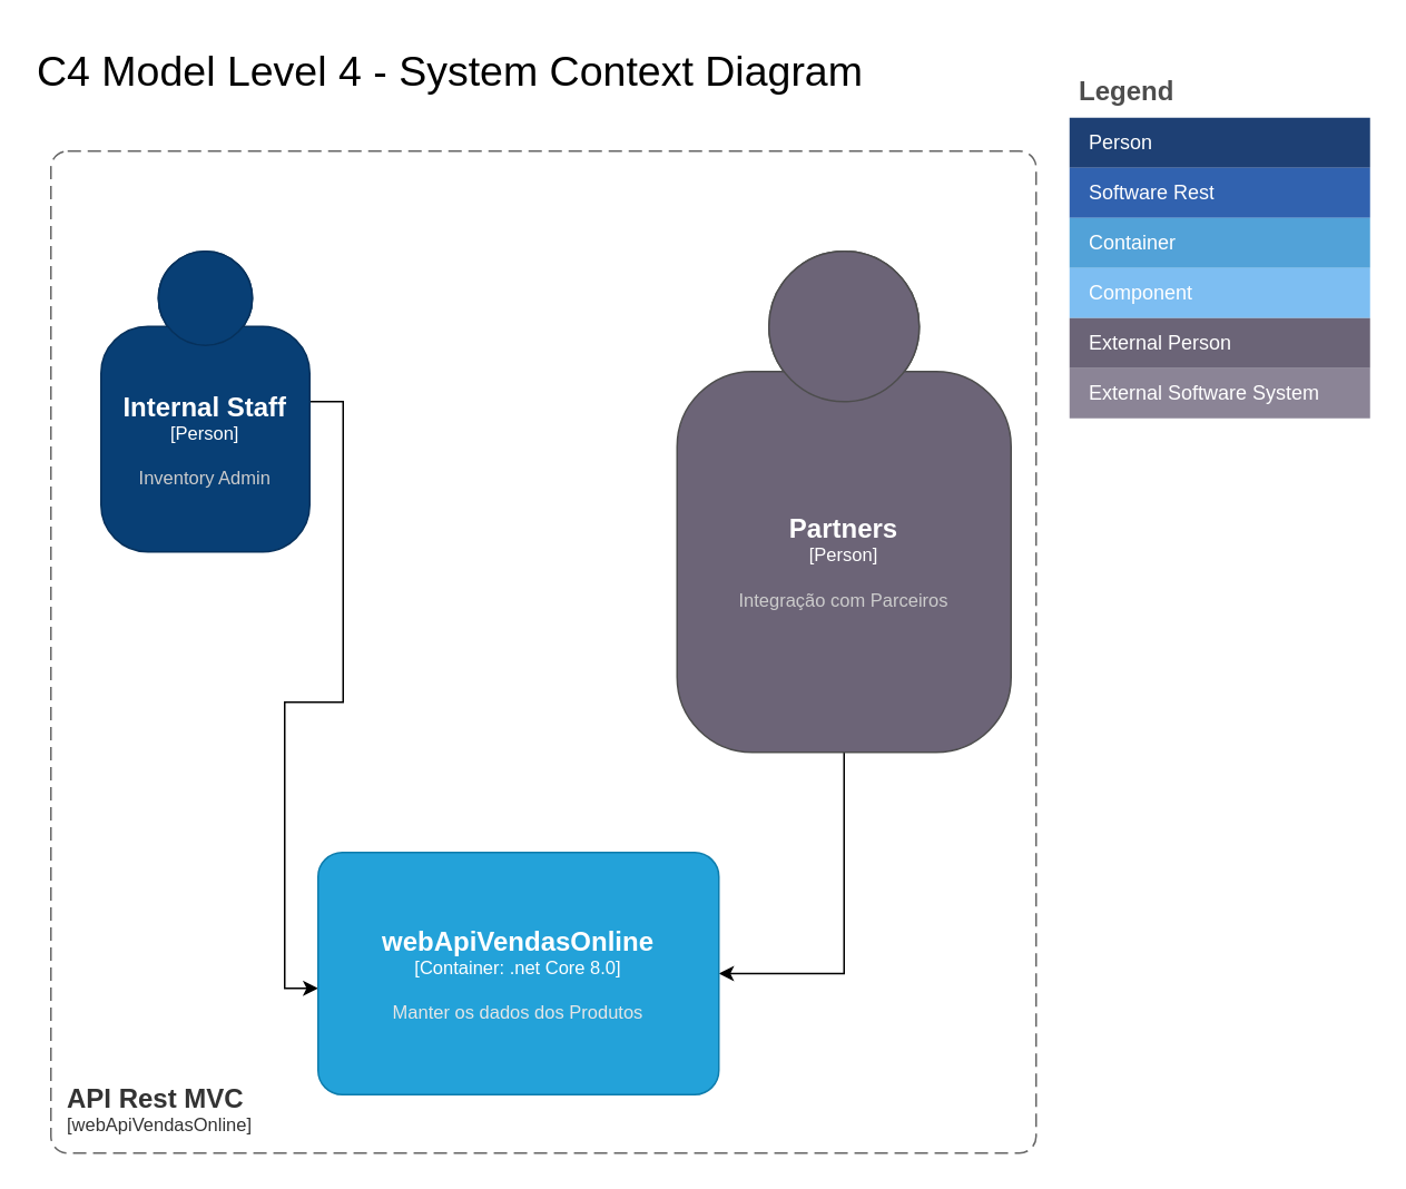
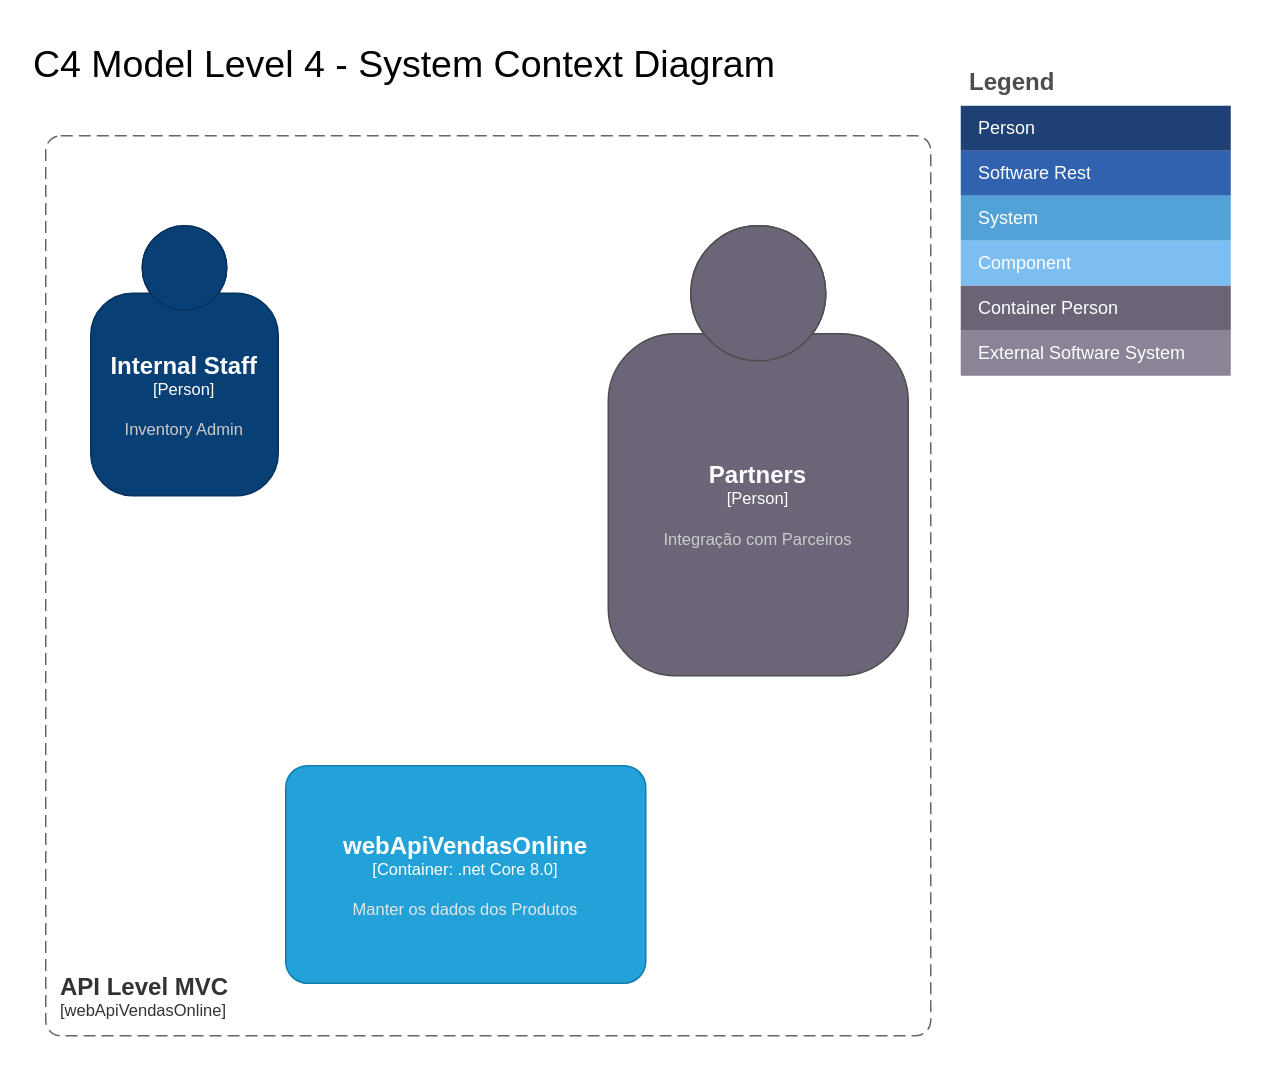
- <mxCell id="8" value="Container" style="shape=partialRectangle;html=1;whiteSpace=wrap;connectable=0;strokeColor=inherit;overflow=hidden;fillColor=#52a2d8;top=0;left=0;bottom=0;right=0;pointerEvents=1;fontSize=12;align=left;fontColor=#FFFFFF;gradientColor=none;spacingLeft=10;spacingRight=4;" vertex="1" parent="7"><mxGeometry width="180" height="30" as="geometry"><mxRectangle width="180" height="30" as="alternateBounds" /></mxGeometry></mxCell>
+ <mxCell id="8" value="System" style="shape=partialRectangle;html=1;whiteSpace=wrap;connectable=0;strokeColor=inherit;overflow=hidden;fillColor=#52a2d8;top=0;left=0;bottom=0;right=0;pointerEvents=1;fontSize=12;align=left;fontColor=#FFFFFF;gradientColor=none;spacingLeft=10;spacingRight=4;" vertex="1" parent="7"><mxGeometry width="180" height="30" as="geometry"><mxRectangle width="180" height="30" as="alternateBounds" /></mxGeometry></mxCell>
- <mxCell id="12" value="External Person" style="shape=partialRectangle;html=1;whiteSpace=wrap;connectable=0;strokeColor=inherit;overflow=hidden;fillColor=#6b6477;top=0;left=0;bottom=0;right=0;pointerEvents=1;fontSize=12;align=left;fontColor=#FFFFFF;gradientColor=none;spacingLeft=10;spacingRight=4;" vertex="1" parent="11"><mxGeometry width="180" height="30" as="geometry"><mxRectangle width="180" height="30" as="alternateBounds" /></mxGeometry></mxCell>
+ <mxCell id="12" value="Container Person" style="shape=partialRectangle;html=1;whiteSpace=wrap;connectable=0;strokeColor=inherit;overflow=hidden;fillColor=#6b6477;top=0;left=0;bottom=0;right=0;pointerEvents=1;fontSize=12;align=left;fontColor=#FFFFFF;gradientColor=none;spacingLeft=10;spacingRight=4;" vertex="1" parent="11"><mxGeometry width="180" height="30" as="geometry"><mxRectangle width="180" height="30" as="alternateBounds" /></mxGeometry></mxCell>
- <mxCell id="16" value="" style="edgeStyle=orthogonalEdgeStyle;rounded=0;orthogonalLoop=1;jettySize=auto;html=1;entryX=0;entryY=0.561;entryDx=0;entryDy=0;entryPerimeter=0;" edge="1" parent="1" source="17" target="20"><mxGeometry relative="1" as="geometry" /></mxCell>
- <mxCell id="18" value="" style="edgeStyle=orthogonalEdgeStyle;rounded=0;orthogonalLoop=1;jettySize=auto;html=1;entryX=1;entryY=0.5;entryDx=0;entryDy=0;entryPerimeter=0;" edge="1" parent="1" source="19" target="20"><mxGeometry relative="1" as="geometry" /></mxCell>
- <mxCell id="21" value="&lt;font style=&quot;font-size: 16px&quot;&gt;&lt;b&gt;&lt;div style=&quot;text-align: left&quot;&gt;API Rest MVC &lt;/div&gt;&lt;/b&gt;&lt;/font&gt;&lt;div style=&quot;text-align: left&quot;&gt;[webApiVendasOnline]&lt;/div&gt;" style="rounded=1;fontSize=11;whiteSpace=wrap;html=1;dashed=1;arcSize=20;fillColor=none;strokeColor=#666666;fontColor=#333333;labelBackgroundColor=none;align=left;verticalAlign=bottom;labelBorderColor=none;spacingTop=0;spacing=10;dashPattern=8 4;metaEdit=1;rotatable=0;perimeter=rectanglePerimeter;noLabel=0;labelPadding=0;allowArrows=0;connectable=0;expand=0;recursiveResize=0;editable=1;pointerEvents=0;absoluteArcSize=1;points=[[0.25,0,0],[0.5,0,0],[0.75,0,0],[1,0.25,0],[1,0.5,0],[1,0.75,0],[0.75,1,0],[0.5,1,0],[0.25,1,0],[0,0.75,0],[0,0.5,0],[0,0.25,0]];" vertex="1" parent="1"><mxGeometry x="30" y="90" width="590" height="600" as="geometry" /></mxCell>
+ <mxCell id="21" value="&lt;font style=&quot;font-size: 16px&quot;&gt;&lt;b&gt;&lt;div style=&quot;text-align: left&quot;&gt;API Level MVC &lt;/div&gt;&lt;/b&gt;&lt;/font&gt;&lt;div style=&quot;text-align: left&quot;&gt;[webApiVendasOnline]&lt;/div&gt;" style="rounded=1;fontSize=11;whiteSpace=wrap;html=1;dashed=1;arcSize=20;fillColor=none;strokeColor=#666666;fontColor=#333333;labelBackgroundColor=none;align=left;verticalAlign=bottom;labelBorderColor=none;spacingTop=0;spacing=10;dashPattern=8 4;metaEdit=1;rotatable=0;perimeter=rectanglePerimeter;noLabel=0;labelPadding=0;allowArrows=0;connectable=0;expand=0;recursiveResize=0;editable=1;pointerEvents=0;absoluteArcSize=1;points=[[0.25,0,0],[0.5,0,0],[0.75,0,0],[1,0.25,0],[1,0.5,0],[1,0.75,0],[0.75,1,0],[0.5,1,0],[0.25,1,0],[0,0.75,0],[0,0.5,0],[0,0.25,0]];" vertex="1" parent="1"><mxGeometry x="30" y="90" width="590" height="600" as="geometry" /></mxCell>
